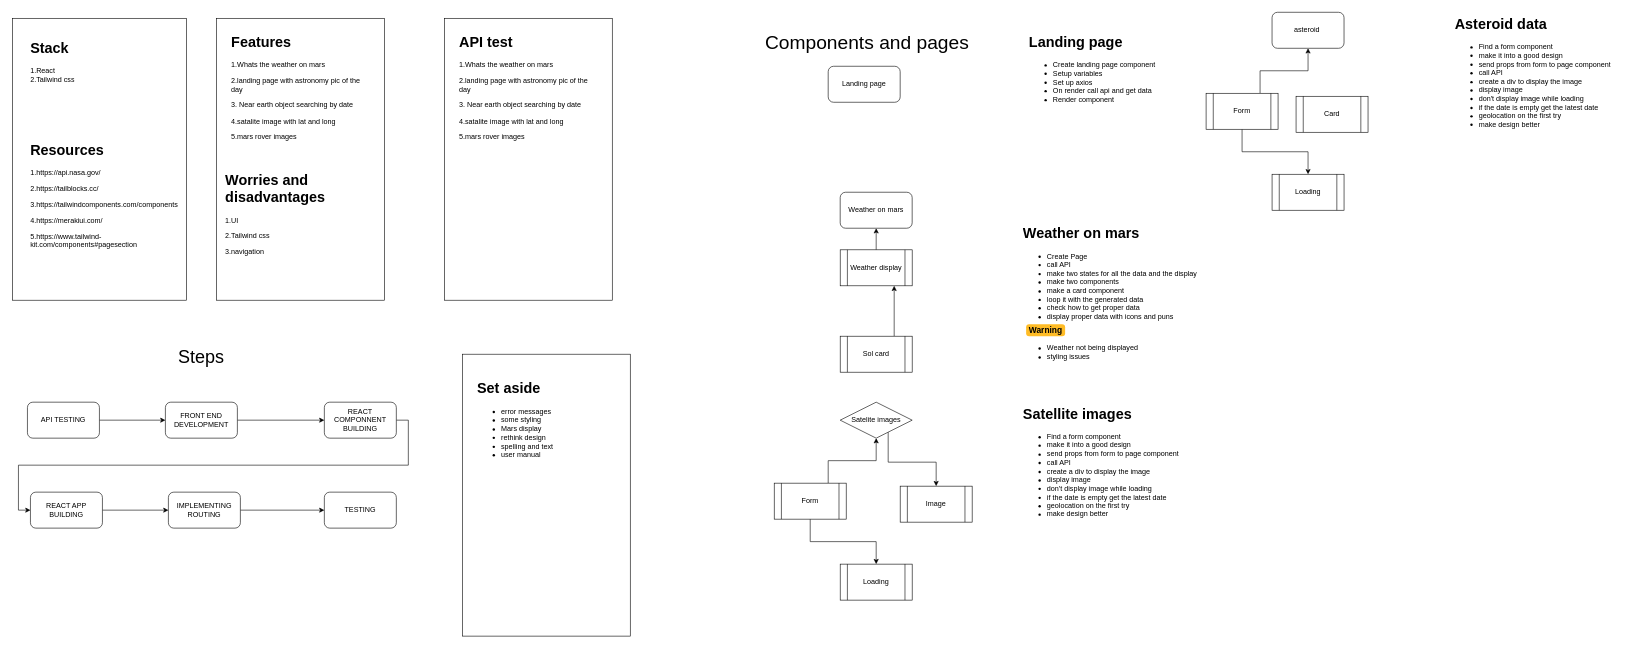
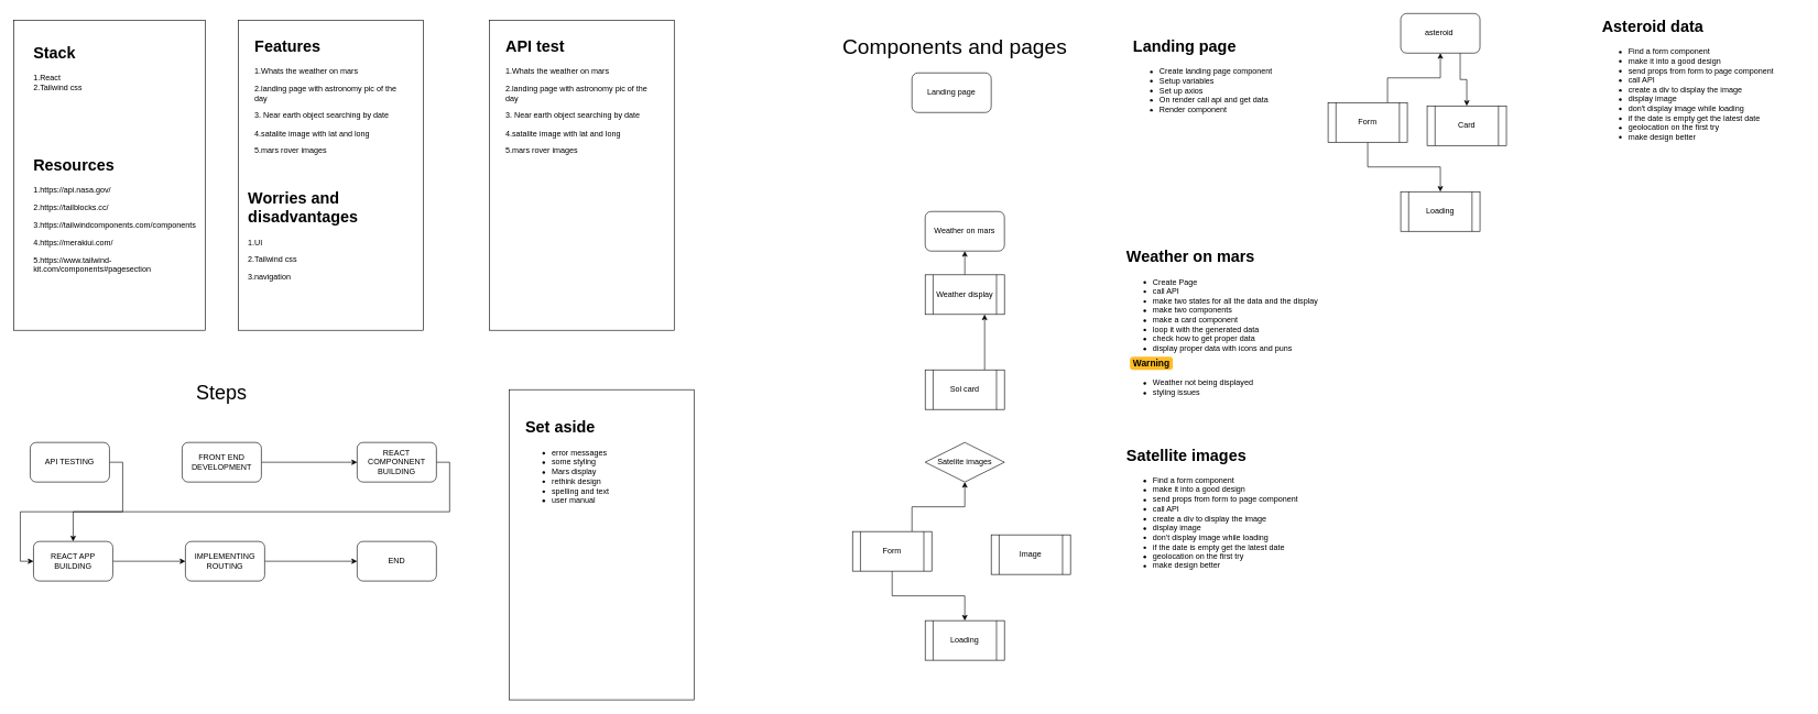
+ <mxCell id="70" style="edgeStyle=orthogonalEdgeStyle;rounded=0;orthogonalLoop=1;jettySize=auto;html=1;exitX=0.75;exitY=1;exitDx=0;exitDy=0;" parent="1" source="71" target="72" edge="1"><mxGeometry relative="1" as="geometry" /></mxCell>
- <mxCell id="8" style="edgeStyle=orthogonalEdgeStyle;rounded=0;orthogonalLoop=1;jettySize=auto;html=1;exitX=1;exitY=0.5;exitDx=0;exitDy=0;" parent="1" source="9" target="11" edge="1"><mxGeometry relative="1" as="geometry" /></mxCell>
+ <mxCell id="8" style="edgeStyle=orthogonalEdgeStyle;rounded=0;orthogonalLoop=1;jettySize=auto;html=1;exitX=1;exitY=0.5;exitDx=0;exitDy=0;" parent="1" source="9" target="15" edge="1"><mxGeometry relative="1" as="geometry" /></mxCell>
- <mxCell id="53" style="edgeStyle=orthogonalEdgeStyle;rounded=0;orthogonalLoop=1;jettySize=auto;html=1;exitX=0.75;exitY=1;exitDx=0;exitDy=0;" parent="1" source="54" target="55" edge="1"><mxGeometry relative="1" as="geometry" /></mxCell>
- <mxCell id="18" value="TESTING" style="rounded=1;whiteSpace=wrap;html=1;" parent="1" vertex="1"><mxGeometry x="540" y="820" width="120" height="60" as="geometry" /></mxCell>
+ <mxCell id="18" value="END" style="rounded=1;whiteSpace=wrap;html=1;" parent="1" vertex="1"><mxGeometry x="540" y="820" width="120" height="60" as="geometry" /></mxCell>
